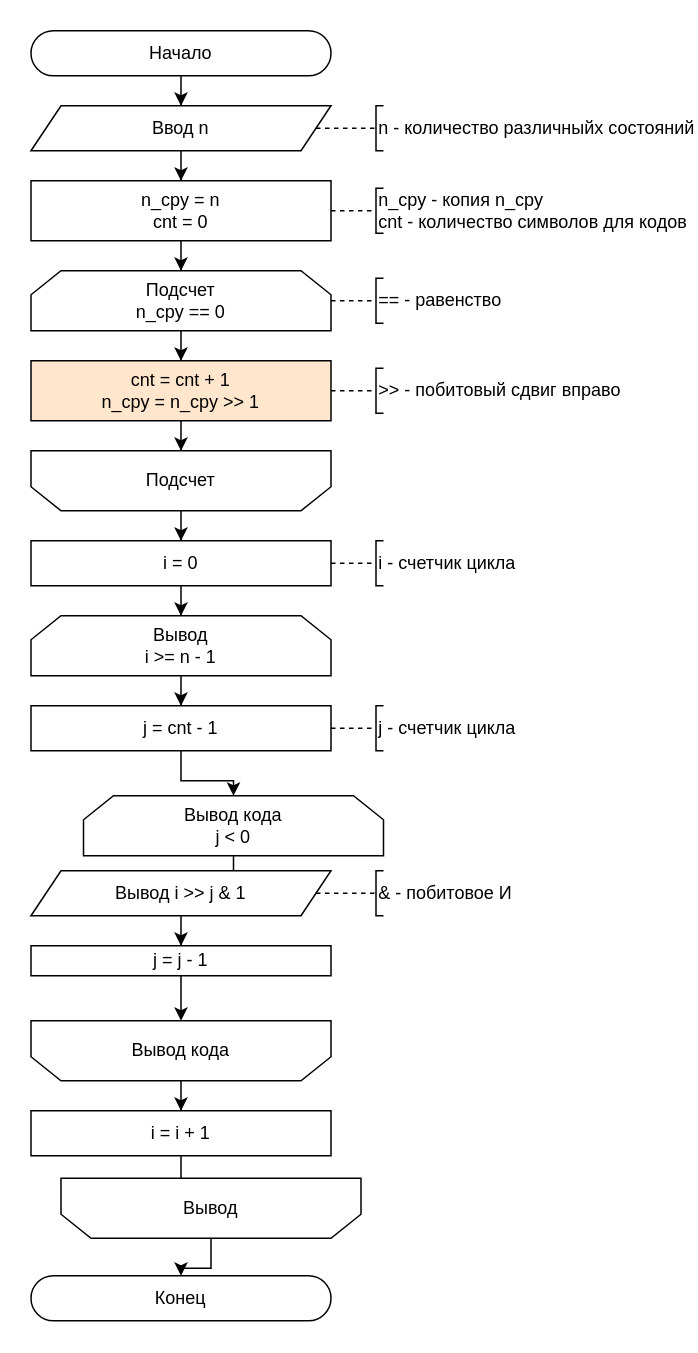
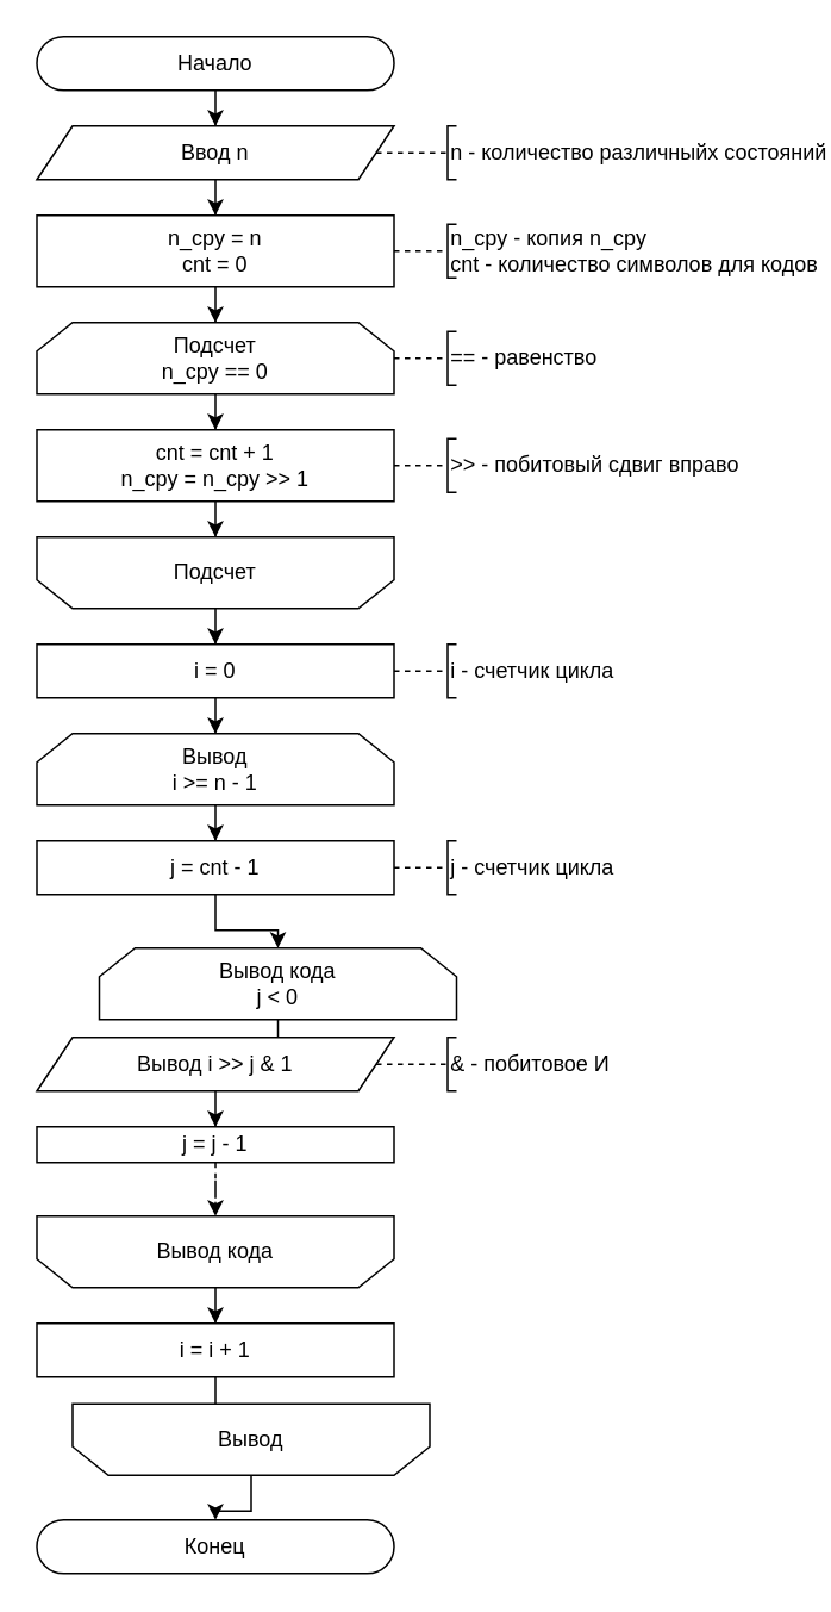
- <mxCell id="17" value="cnt = cnt + 1&lt;div&gt;n_cpy = n_cpy &amp;gt;&amp;gt; 1&lt;/div&gt;" style="rounded=0;whiteSpace=wrap;html=1;fillColor=#ffe6cc;" vertex="1" parent="1"><mxGeometry x="20" y="240" width="200" height="40" as="geometry" /></mxCell>
+ <mxCell id="17" value="cnt = cnt + 1&lt;div&gt;n_cpy = n_cpy &amp;gt;&amp;gt; 1&lt;/div&gt;" style="rounded=0;whiteSpace=wrap;html=1;" vertex="1" parent="1"><mxGeometry x="20" y="240" width="200" height="40" as="geometry" /></mxCell>
- <mxCell id="38" style="edgeStyle=orthogonalEdgeStyle;rounded=0;orthogonalLoop=1;jettySize=auto;html=1;" edge="1" parent="1" source="39" target="41"><mxGeometry relative="1" as="geometry" /></mxCell>
+ <mxCell id="38" style="edgeStyle=orthogonalEdgeStyle;rounded=0;orthogonalLoop=1;jettySize=auto;html=1;dashed=1;" edge="1" parent="1" source="39" target="41"><mxGeometry relative="1" as="geometry" /></mxCell>
